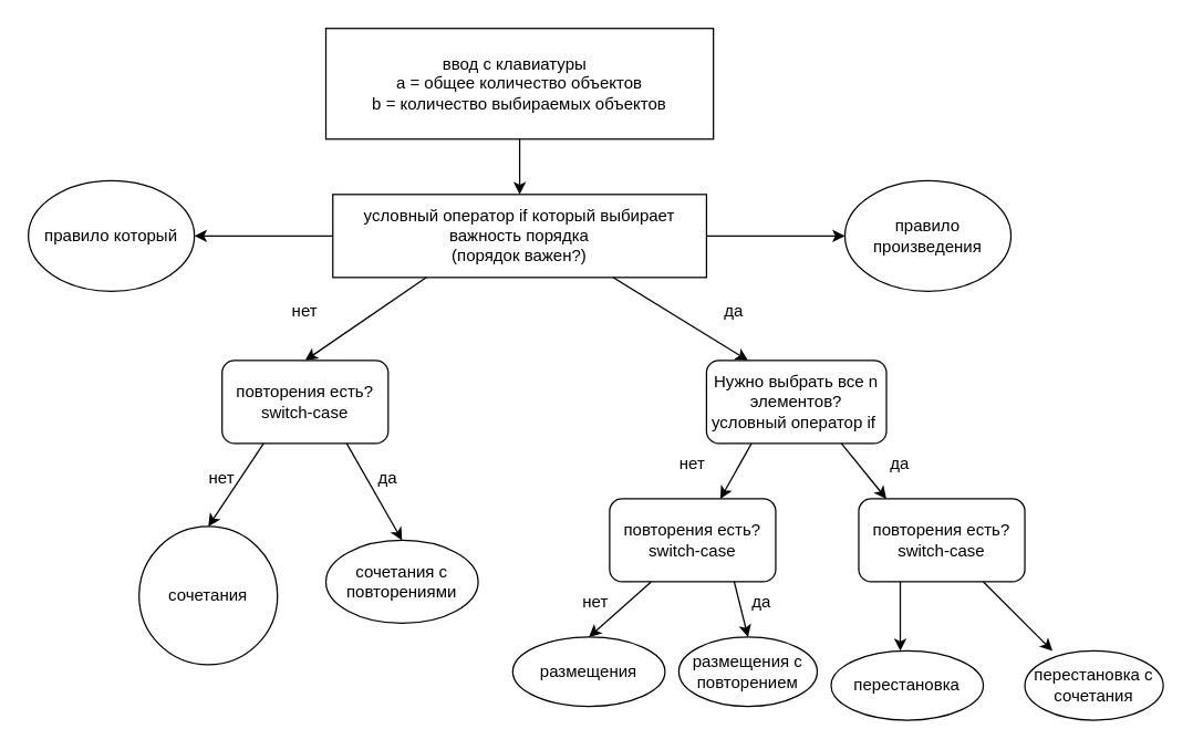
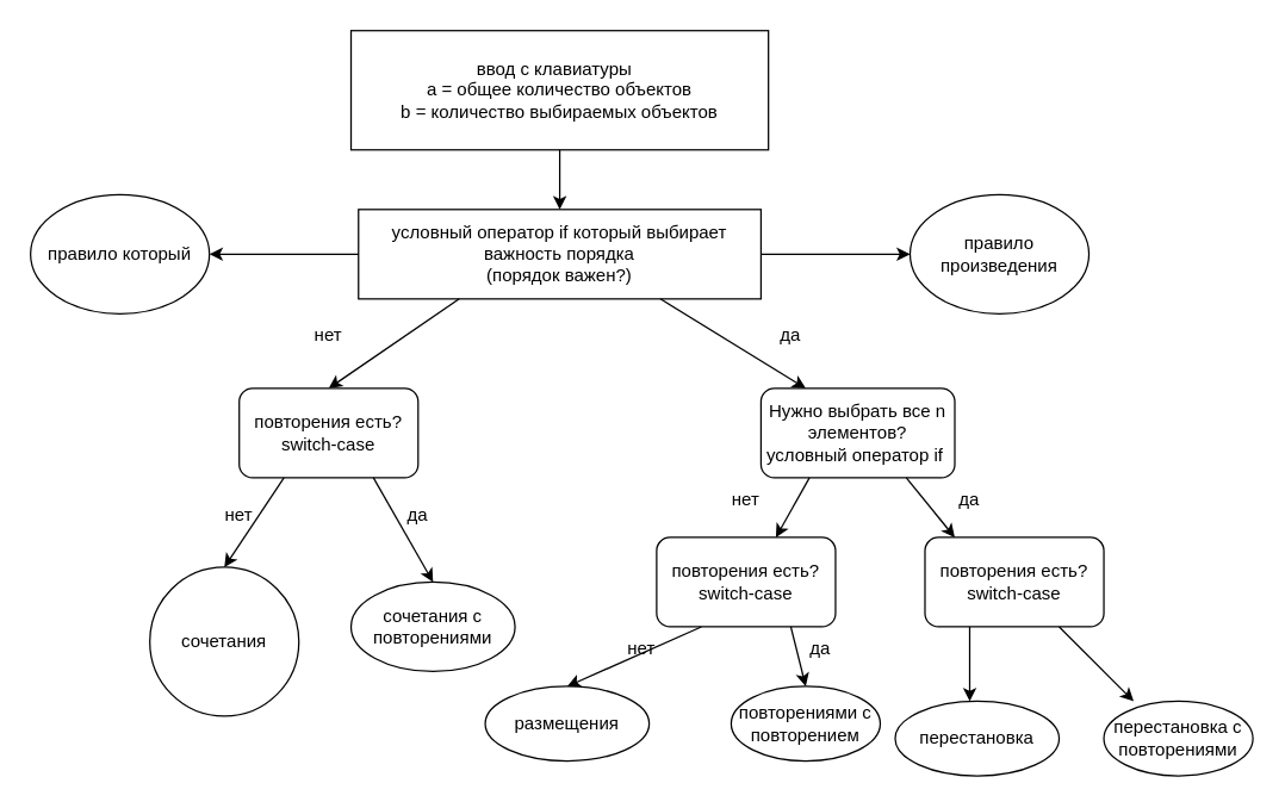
- <mxCell id="27" value="размещения" style="ellipse;whiteSpace=wrap;html=1;" vertex="1" parent="1"><mxGeometry x="370" y="460" width="110" height="50" as="geometry" /></mxCell>
+ <mxCell id="27" value="размещения" style="ellipse;whiteSpace=wrap;html=1;" vertex="1" parent="1"><mxGeometry x="325" y="460" width="110" height="50" as="geometry" /></mxCell>
- <mxCell id="28" value="размещения с повторением" style="ellipse;whiteSpace=wrap;html=1;" vertex="1" parent="1"><mxGeometry x="490" y="460" width="100" height="50" as="geometry" /></mxCell>
+ <mxCell id="28" value="повторениями с повторением" style="ellipse;whiteSpace=wrap;html=1;" vertex="1" parent="1"><mxGeometry x="490" y="460" width="100" height="50" as="geometry" /></mxCell>
- <mxCell id="32" value="перестановка с сочетания" style="ellipse;whiteSpace=wrap;html=1;" vertex="1" parent="1"><mxGeometry x="740" y="470" width="100" height="50" as="geometry" /></mxCell>
+ <mxCell id="32" value="перестановка с повторениями" style="ellipse;whiteSpace=wrap;html=1;" vertex="1" parent="1"><mxGeometry x="740" y="470" width="100" height="50" as="geometry" /></mxCell>
